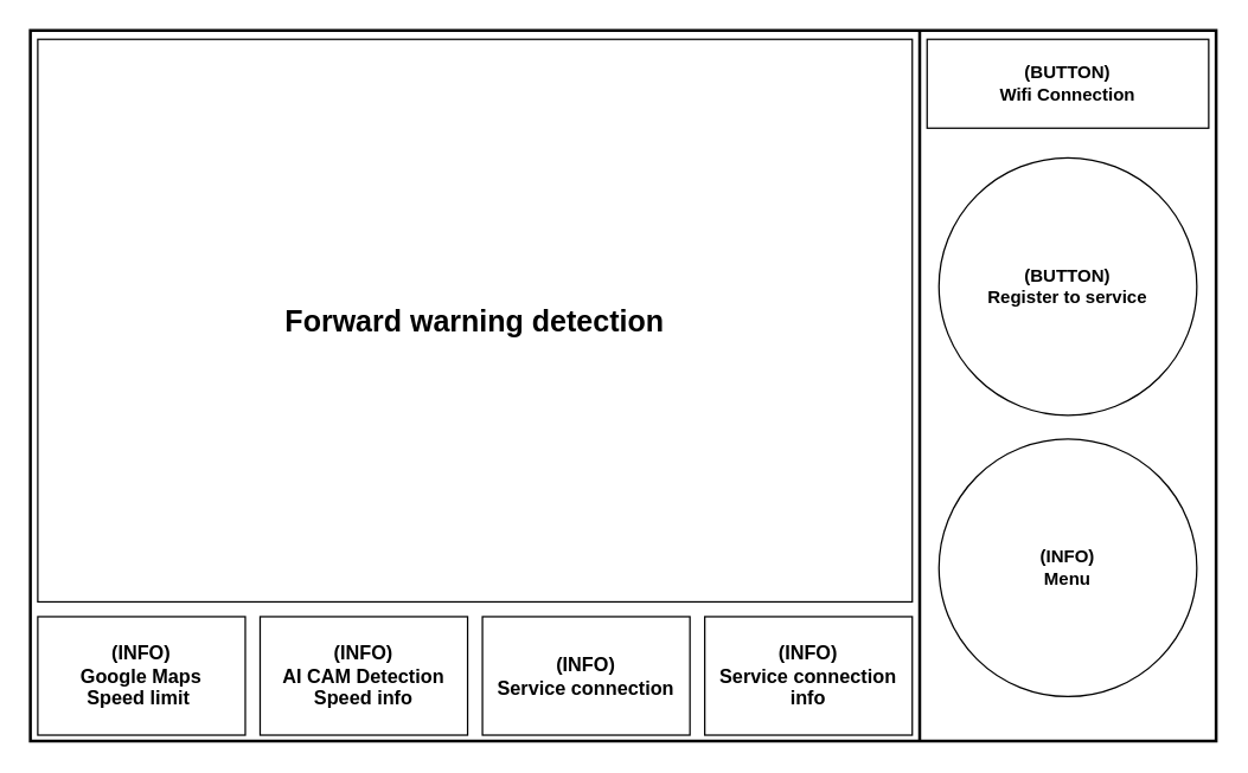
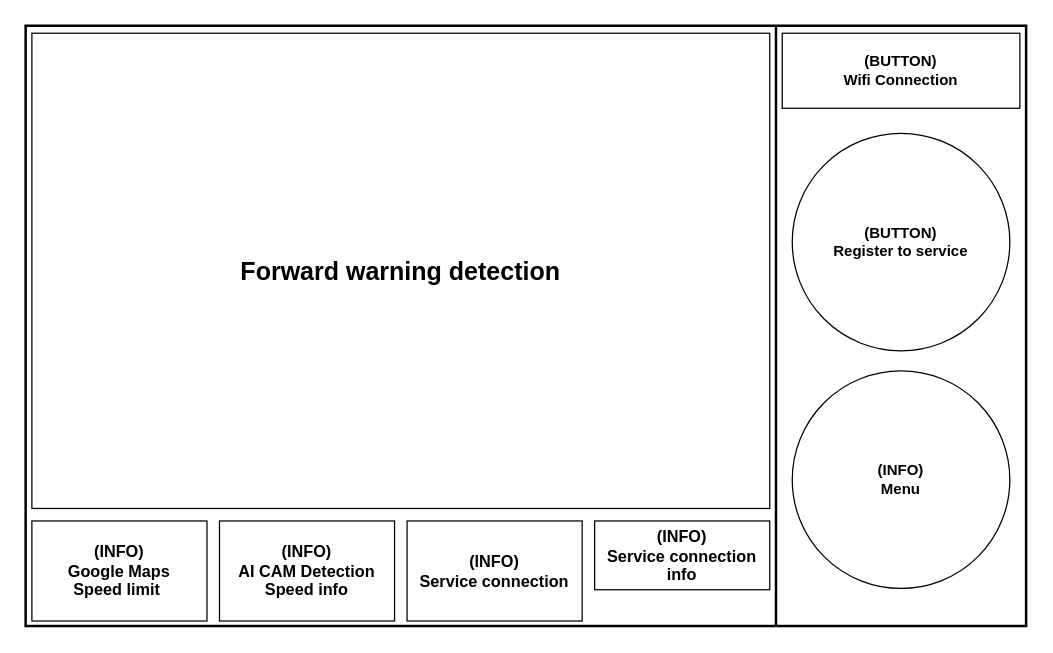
- <mxCell id="11" value="&lt;div&gt;&lt;b&gt;&lt;span style=&quot;font-size: 13px;&quot;&gt;(INFO)&lt;/span&gt;&lt;span style=&quot;font-size: 13px;&quot;&gt;&lt;/span&gt;&lt;/b&gt;&lt;/div&gt;&lt;span style=&quot;font-size: 13px;&quot;&gt;&lt;b&gt;Service connection&lt;/b&gt;&lt;/span&gt;&lt;div&gt;&lt;span style=&quot;font-size: 13px;&quot;&gt;&lt;b&gt;info&lt;/b&gt;&lt;/span&gt;&lt;/div&gt;" style="rounded=0;whiteSpace=wrap;html=1;" parent="1" vertex="1"><mxGeometry x="475" y="416" width="140" height="80" as="geometry" /></mxCell>
+ <mxCell id="11" value="&lt;div&gt;&lt;b&gt;&lt;span style=&quot;font-size: 13px;&quot;&gt;(INFO)&lt;/span&gt;&lt;span style=&quot;font-size: 13px;&quot;&gt;&lt;/span&gt;&lt;/b&gt;&lt;/div&gt;&lt;span style=&quot;font-size: 13px;&quot;&gt;&lt;b&gt;Service connection&lt;/b&gt;&lt;/span&gt;&lt;div&gt;&lt;span style=&quot;font-size: 13px;&quot;&gt;&lt;b&gt;info&lt;/b&gt;&lt;/span&gt;&lt;/div&gt;" style="rounded=0;whiteSpace=wrap;html=1;" parent="1" vertex="1"><mxGeometry x="475" y="416" width="140" height="55" as="geometry" /></mxCell>
